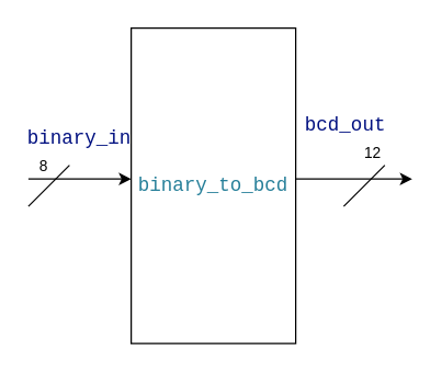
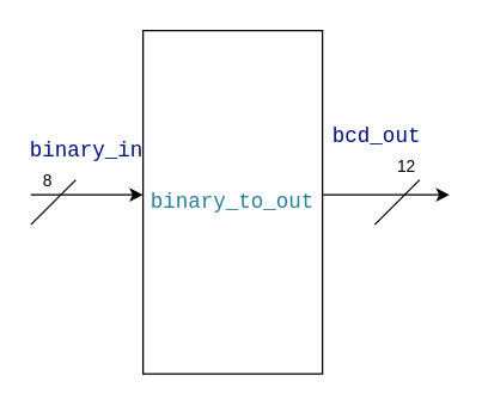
- <mxCell id="2" value="&lt;div style=&quot;color: rgb(59, 59, 59); background-color: rgb(255, 255, 255); font-family: Consolas, &amp;quot;Courier New&amp;quot;, monospace; font-size: 14px; line-height: 19px; white-space: pre;&quot;&gt;&lt;span style=&quot;color: #267f99;&quot;&gt;binary_to_bcd&lt;/span&gt;&lt;/div&gt;" style="rounded=0;whiteSpace=wrap;html=1;" vertex="1" parent="1"><mxGeometry x="95" y="20" width="120" height="230" as="geometry" /></mxCell>
+ <mxCell id="2" value="&lt;div style=&quot;color: rgb(59, 59, 59); background-color: rgb(255, 255, 255); font-family: Consolas, &amp;quot;Courier New&amp;quot;, monospace; font-size: 14px; line-height: 19px; white-space: pre;&quot;&gt;&lt;span style=&quot;color: #267f99;&quot;&gt;binary_to_out&lt;/span&gt;&lt;/div&gt;" style="rounded=0;whiteSpace=wrap;html=1;" vertex="1" parent="1"><mxGeometry x="95" y="20" width="120" height="230" as="geometry" /></mxCell>
